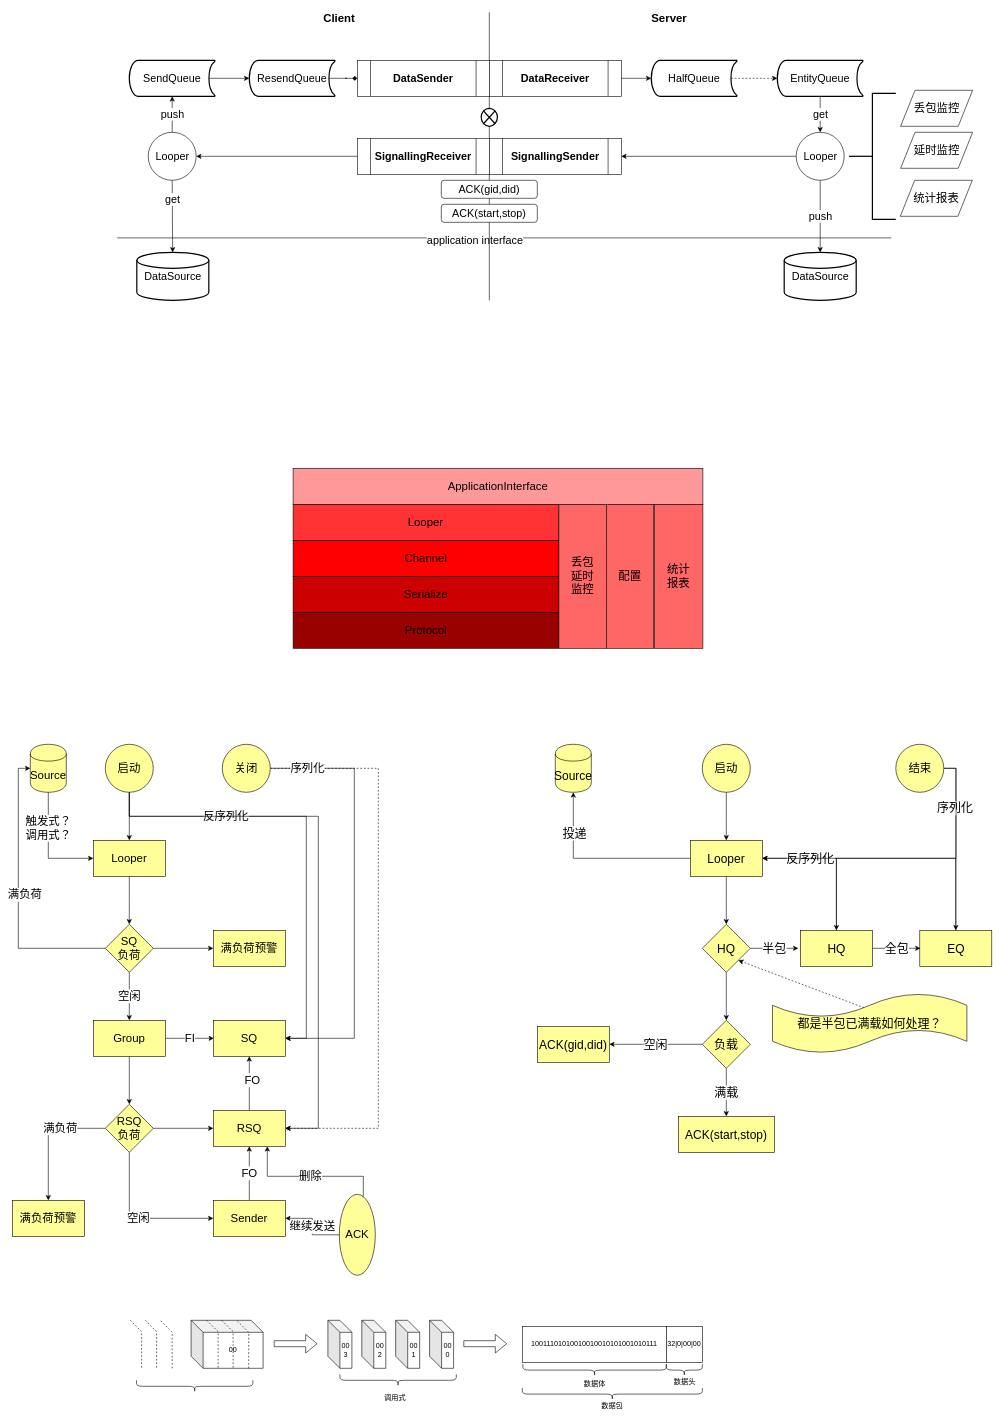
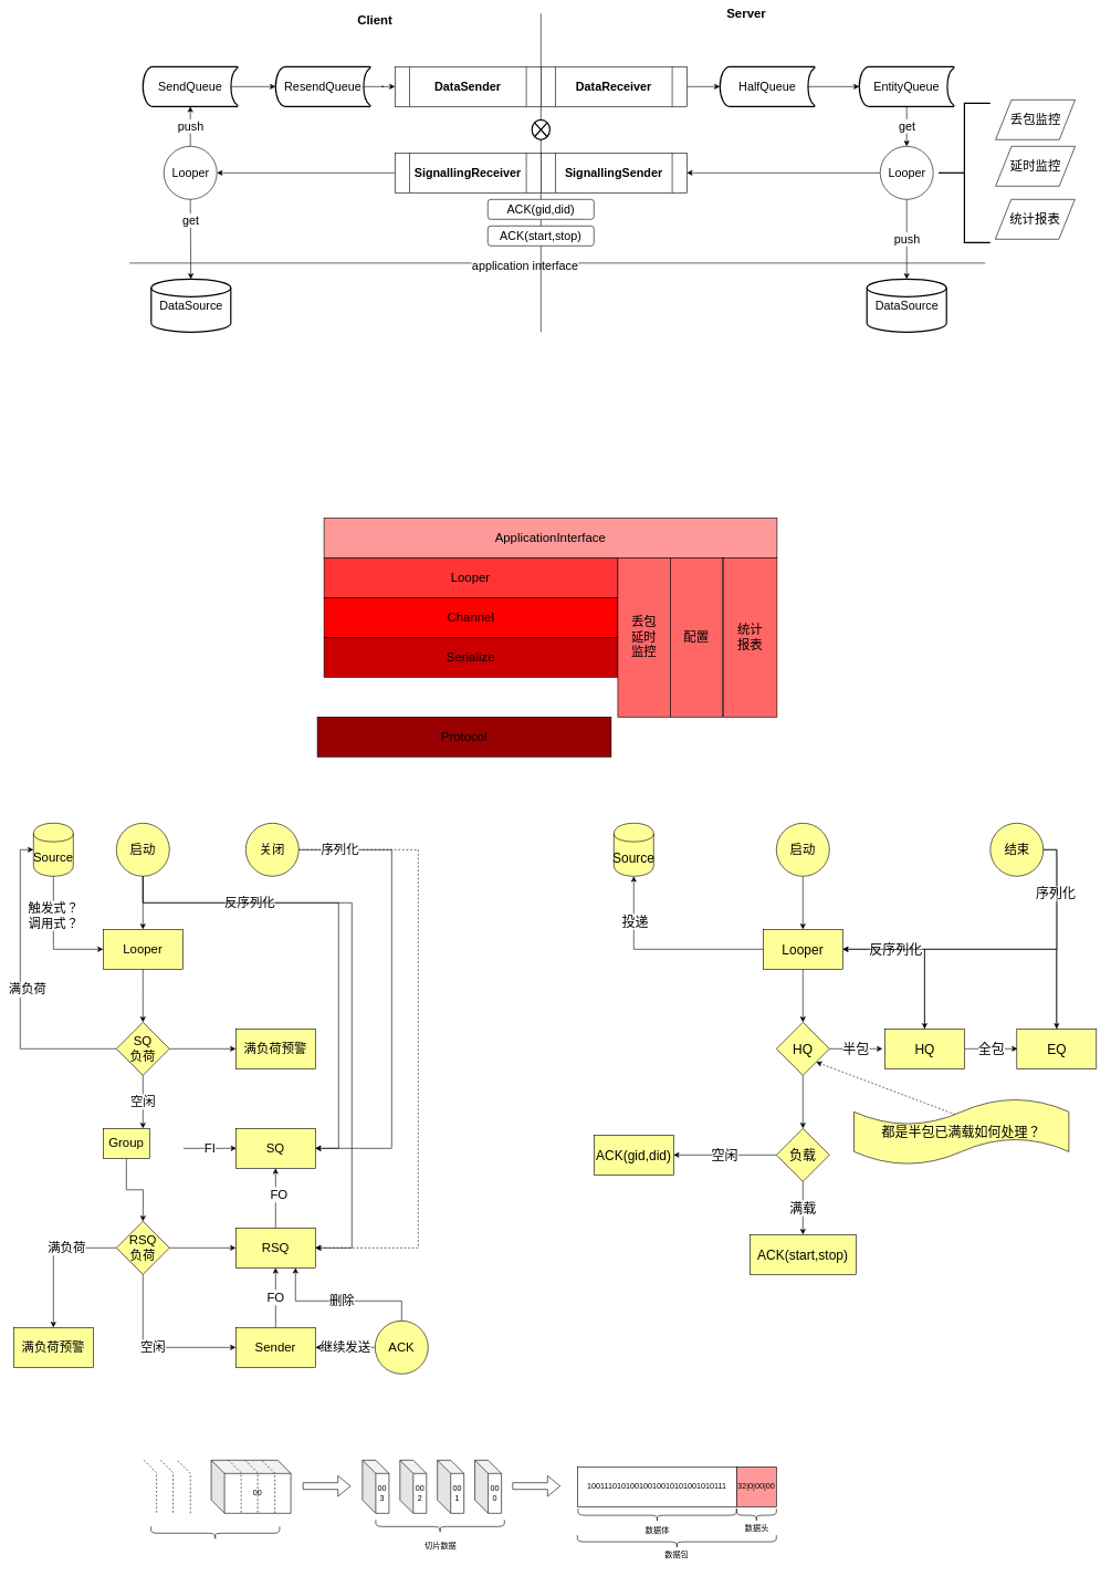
- <mxCell id="7" value="Server" style="text;html=1;strokeColor=none;fillColor=none;align=center;verticalAlign=middle;whiteSpace=wrap;rounded=0;fontStyle=1;fontSize=19;" parent="1" vertex="1"><mxGeometry x="1095" y="20" width="40" height="20" as="geometry" /></mxCell>
+ <mxCell id="7" value="Server" style="text;html=1;strokeColor=none;fillColor=none;align=center;verticalAlign=middle;whiteSpace=wrap;rounded=0;fontStyle=1;fontSize=19;" parent="1" vertex="1"><mxGeometry x="1105" y="10" width="40" height="20" as="geometry" /></mxCell>
- <mxCell id="16" style="edgeStyle=orthogonalEdgeStyle;rounded=0;orthogonalLoop=1;jettySize=auto;html=1;exitX=0.93;exitY=0.5;exitDx=0;exitDy=0;exitPerimeter=0;entryX=0;entryY=0.5;entryDx=0;entryDy=0;fontSize=18;endArrow=diamond;" parent="1" source="17" target="5" edge="1"><mxGeometry relative="1" as="geometry" /></mxCell>
+ <mxCell id="16" style="edgeStyle=orthogonalEdgeStyle;rounded=0;orthogonalLoop=1;jettySize=auto;html=1;exitX=0.93;exitY=0.5;exitDx=0;exitDy=0;exitPerimeter=0;entryX=0;entryY=0.5;entryDx=0;entryDy=0;fontSize=18;" parent="1" source="17" target="5" edge="1"><mxGeometry relative="1" as="geometry" /></mxCell>
- <mxCell id="21" style="edgeStyle=orthogonalEdgeStyle;rounded=0;orthogonalLoop=1;jettySize=auto;html=1;exitX=0.93;exitY=0.5;exitDx=0;exitDy=0;exitPerimeter=0;entryX=0;entryY=0.5;entryDx=0;entryDy=0;entryPerimeter=0;fontSize=18;dashed=1;" parent="1" source="22" target="27" edge="1"><mxGeometry relative="1" as="geometry" /></mxCell>
+ <mxCell id="21" style="edgeStyle=orthogonalEdgeStyle;rounded=0;orthogonalLoop=1;jettySize=auto;html=1;exitX=0.93;exitY=0.5;exitDx=0;exitDy=0;exitPerimeter=0;entryX=0;entryY=0.5;entryDx=0;entryDy=0;entryPerimeter=0;fontSize=18;" parent="1" source="22" target="27" edge="1"><mxGeometry relative="1" as="geometry" /></mxCell>
- <mxCell id="37" value="Protocol" style="rounded=0;whiteSpace=wrap;html=1;fontSize=19;fillColor=#990000;" parent="1" vertex="1"><mxGeometry x="488" y="1020" width="443" height="60" as="geometry" /></mxCell>
+ <mxCell id="37" value="Protocol" style="rounded=0;whiteSpace=wrap;html=1;fontSize=19;fillColor=#990000;" parent="1" vertex="1"><mxGeometry x="478" y="1080" width="443" height="60" as="geometry" /></mxCell>
- <mxCell id="59" value="Group" style="rounded=0;whiteSpace=wrap;html=1;fillColor=#FFFF99;fontSize=19;" parent="45" vertex="1"><mxGeometry x="135" y="460" width="120" height="60" as="geometry" /></mxCell>
+ <mxCell id="59" value="Group" style="rounded=0;whiteSpace=wrap;html=1;fillColor=#FFFF99;fontSize=19;" parent="45" vertex="1"><mxGeometry x="135" y="460" width="70" height="45" as="geometry" /></mxCell>
- <mxCell id="67" value="ACK" style="ellipse;whiteSpace=wrap;html=1;aspect=fixed;fillColor=#FFFF99;fontSize=19;" parent="45" vertex="1"><mxGeometry x="545" y="750" width="60" height="135" as="geometry" /></mxCell>
+ <mxCell id="67" value="ACK" style="ellipse;whiteSpace=wrap;html=1;aspect=fixed;fillColor=#FFFF99;fontSize=19;" parent="45" vertex="1"><mxGeometry x="545" y="750" width="80" height="80" as="geometry" /></mxCell>
- <mxCell id="123" value="32|0|00|00&lt;br&gt;" style="rounded=0;whiteSpace=wrap;html=1;" vertex="1" parent="108"><mxGeometry x="919.5" y="10" width="60" height="60" as="geometry" /></mxCell>
+ <mxCell id="123" value="32|0|00|00&lt;br&gt;" style="rounded=0;whiteSpace=wrap;html=1;fillColor=#ff9999;" vertex="1" parent="108"><mxGeometry x="919.5" y="10" width="60" height="60" as="geometry" /></mxCell>
- <mxCell id="126" value="调用式" style="text;html=1;resizable=0;points=[];autosize=1;align=left;verticalAlign=top;spacingTop=-4;" vertex="1" parent="108"><mxGeometry x="447.5" y="119" width="60" height="20" as="geometry" /></mxCell>
+ <mxCell id="126" value="切片数据" style="text;html=1;resizable=0;points=[];autosize=1;align=left;verticalAlign=top;spacingTop=-4;" vertex="1" parent="108"><mxGeometry x="447.5" y="119" width="60" height="20" as="geometry" /></mxCell>
